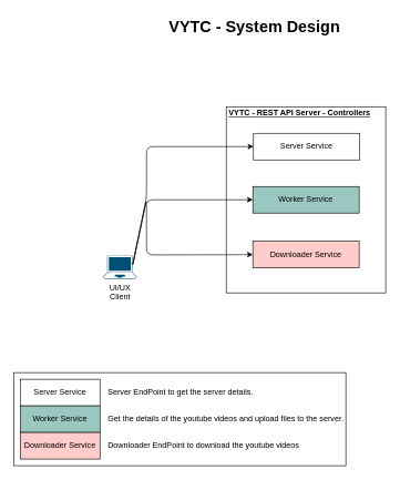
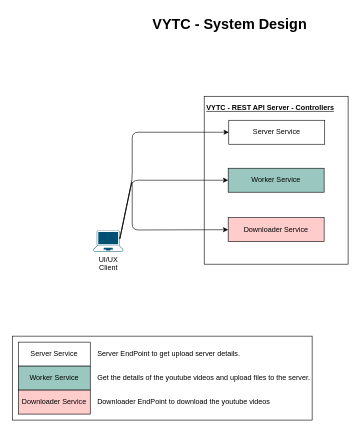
- <mxCell id="6" value="&lt;b&gt;&lt;u&gt;VYTC - REST API Server - Controllers&lt;/u&gt;&lt;/b&gt;" style="text;html=1;strokeColor=none;fillColor=none;align=left;verticalAlign=middle;whiteSpace=wrap;rounded=0;" parent="1" vertex="1"><mxGeometry x="342" y="160" width="219" height="20" as="geometry" /></mxCell>
+ <mxCell id="6" value="&lt;b&gt;&lt;u&gt;VYTC - REST API Server - Controllers&lt;/u&gt;&lt;/b&gt;" style="text;html=1;strokeColor=none;fillColor=none;align=left;verticalAlign=middle;whiteSpace=wrap;rounded=0;" parent="1" vertex="1"><mxGeometry x="342" y="170" width="219" height="20" as="geometry" /></mxCell>
- <mxCell id="14" value="Server EndPoint to get the server details." style="text;html=1;strokeColor=none;fillColor=none;align=left;verticalAlign=middle;whiteSpace=wrap;rounded=0;" parent="1" vertex="1"><mxGeometry x="160" y="580" width="340" height="20" as="geometry" /></mxCell>
+ <mxCell id="14" value="Server EndPoint to get upload server details." style="text;html=1;strokeColor=none;fillColor=none;align=left;verticalAlign=middle;whiteSpace=wrap;rounded=0;" parent="1" vertex="1"><mxGeometry x="160" y="580" width="340" height="20" as="geometry" /></mxCell>
